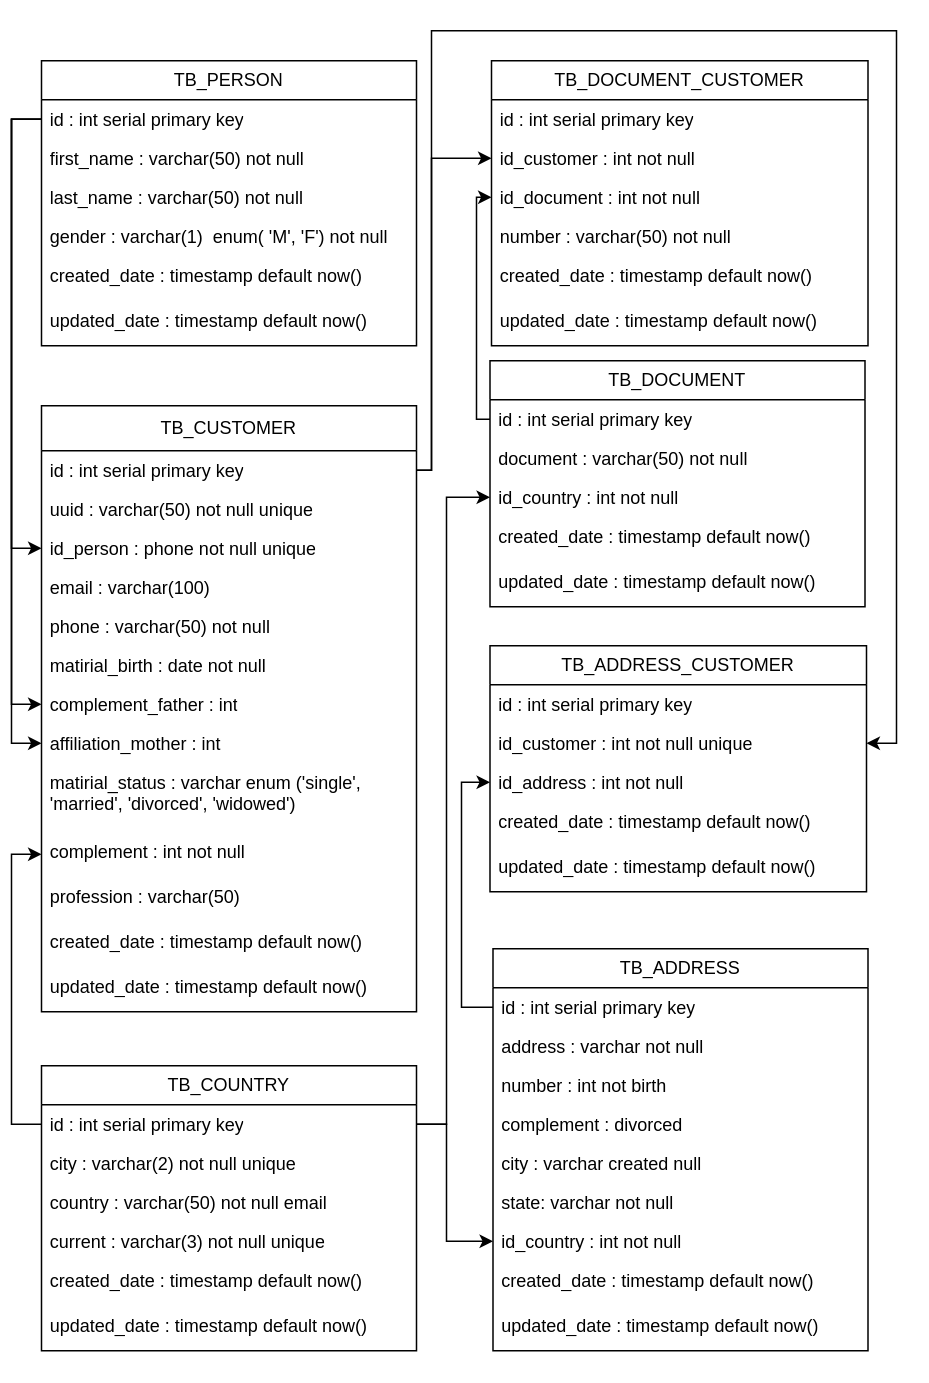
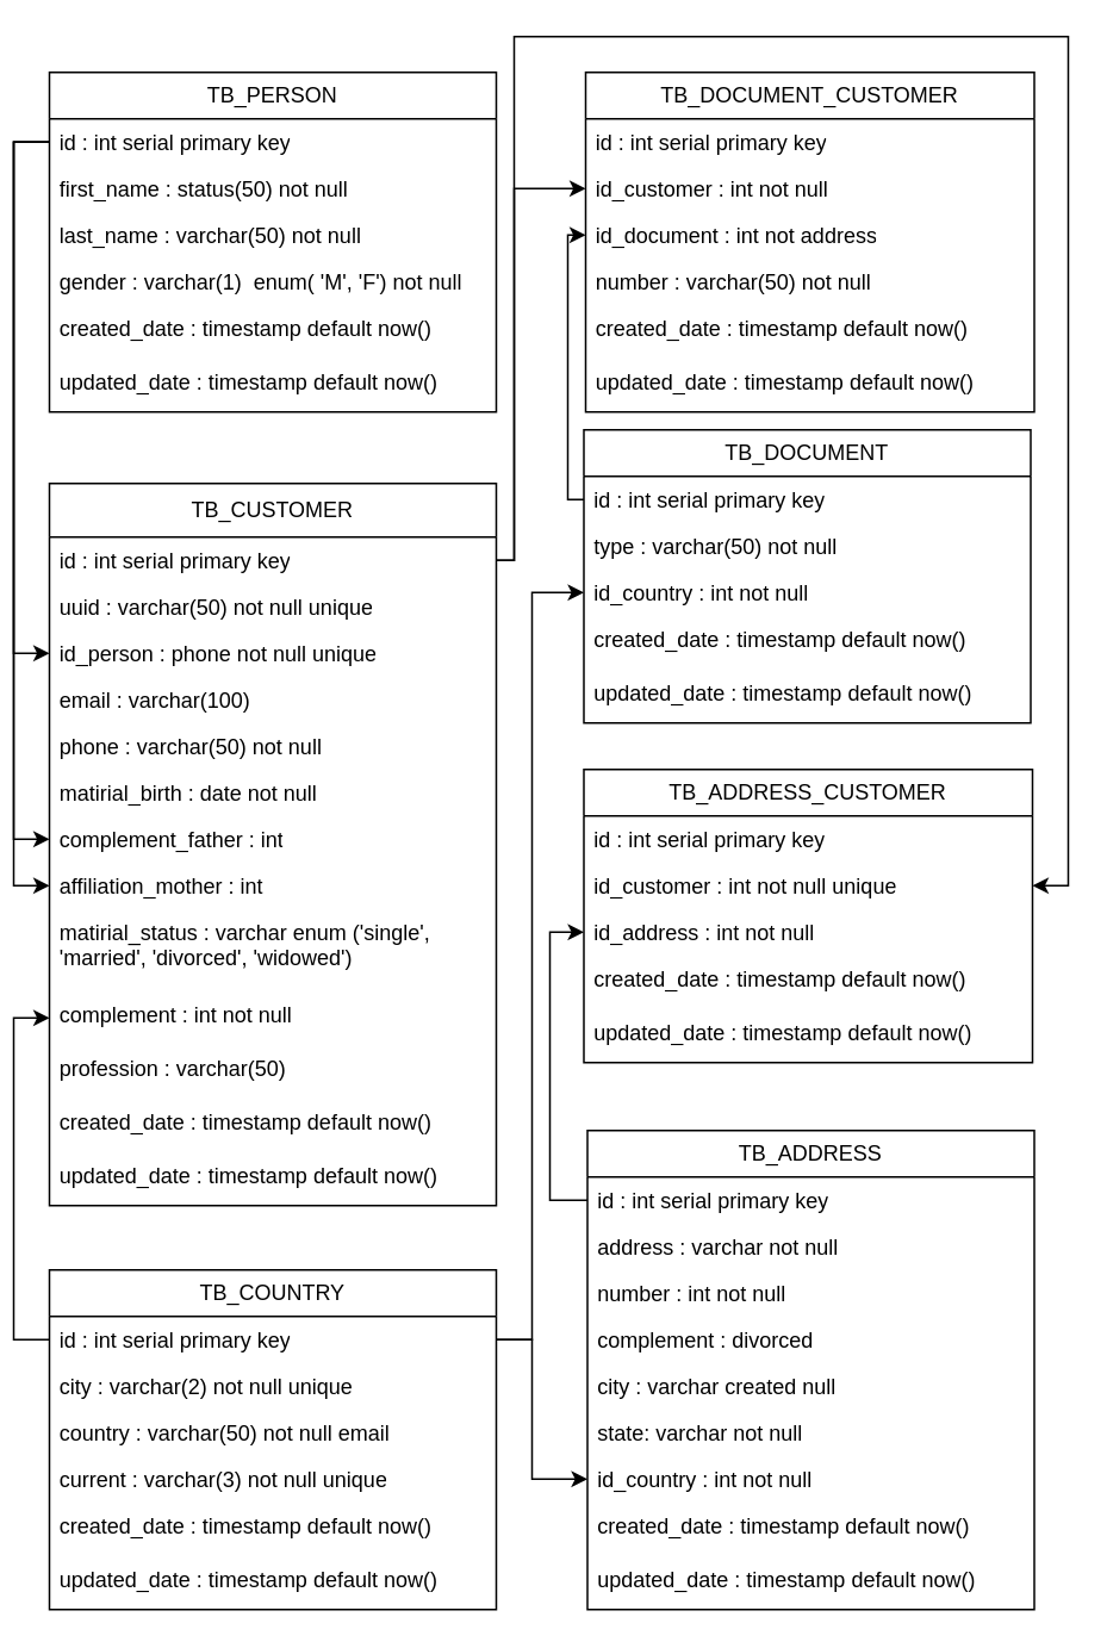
- <mxCell id="11" value="first_name : varchar(50) not null" style="text;strokeColor=none;fillColor=none;align=left;verticalAlign=top;spacingLeft=4;spacingRight=4;overflow=hidden;rotatable=0;points=[[0,0.5],[1,0.5]];portConstraint=eastwest;whiteSpace=wrap;html=1;" parent="9" vertex="1"><mxGeometry y="52" width="250" height="26" as="geometry" /></mxCell>
+ <mxCell id="11" value="first_name : status(50) not null" style="text;strokeColor=none;fillColor=none;align=left;verticalAlign=top;spacingLeft=4;spacingRight=4;overflow=hidden;rotatable=0;points=[[0,0.5],[1,0.5]];portConstraint=eastwest;whiteSpace=wrap;html=1;" parent="9" vertex="1"><mxGeometry y="52" width="250" height="26" as="geometry" /></mxCell>
- <mxCell id="39" value="id_document : int not null" style="text;strokeColor=none;fillColor=none;align=left;verticalAlign=top;spacingLeft=4;spacingRight=4;overflow=hidden;rotatable=0;points=[[0,0.5],[1,0.5]];portConstraint=eastwest;whiteSpace=wrap;html=1;" parent="36" vertex="1"><mxGeometry y="78" width="251" height="26" as="geometry" /></mxCell>
+ <mxCell id="39" value="id_document : int not address" style="text;strokeColor=none;fillColor=none;align=left;verticalAlign=top;spacingLeft=4;spacingRight=4;overflow=hidden;rotatable=0;points=[[0,0.5],[1,0.5]];portConstraint=eastwest;whiteSpace=wrap;html=1;" parent="36" vertex="1"><mxGeometry y="78" width="251" height="26" as="geometry" /></mxCell>
- <mxCell id="18" value="document : varchar(50) not null" style="text;strokeColor=none;fillColor=none;align=left;verticalAlign=top;spacingLeft=4;spacingRight=4;overflow=hidden;rotatable=0;points=[[0,0.5],[1,0.5]];portConstraint=eastwest;whiteSpace=wrap;html=1;" parent="16" vertex="1"><mxGeometry y="52" width="250" height="26" as="geometry" /></mxCell>
+ <mxCell id="18" value="type : varchar(50) not null" style="text;strokeColor=none;fillColor=none;align=left;verticalAlign=top;spacingLeft=4;spacingRight=4;overflow=hidden;rotatable=0;points=[[0,0.5],[1,0.5]];portConstraint=eastwest;whiteSpace=wrap;html=1;" parent="16" vertex="1"><mxGeometry y="52" width="250" height="26" as="geometry" /></mxCell>
- <mxCell id="46" value="number : int not birth&amp;nbsp;" style="text;strokeColor=none;fillColor=none;align=left;verticalAlign=top;spacingLeft=4;spacingRight=4;overflow=hidden;rotatable=0;points=[[0,0.5],[1,0.5]];portConstraint=eastwest;whiteSpace=wrap;html=1;" parent="43" vertex="1"><mxGeometry y="78" width="250" height="26" as="geometry" /></mxCell>
+ <mxCell id="46" value="number : int not null&amp;nbsp;" style="text;strokeColor=none;fillColor=none;align=left;verticalAlign=top;spacingLeft=4;spacingRight=4;overflow=hidden;rotatable=0;points=[[0,0.5],[1,0.5]];portConstraint=eastwest;whiteSpace=wrap;html=1;" parent="43" vertex="1"><mxGeometry y="78" width="250" height="26" as="geometry" /></mxCell>
